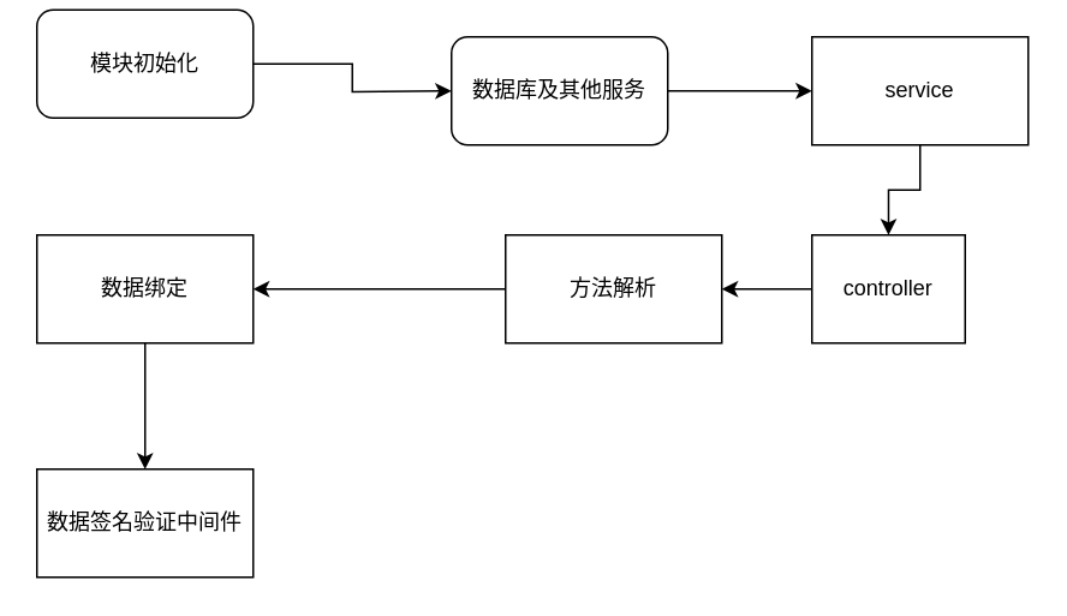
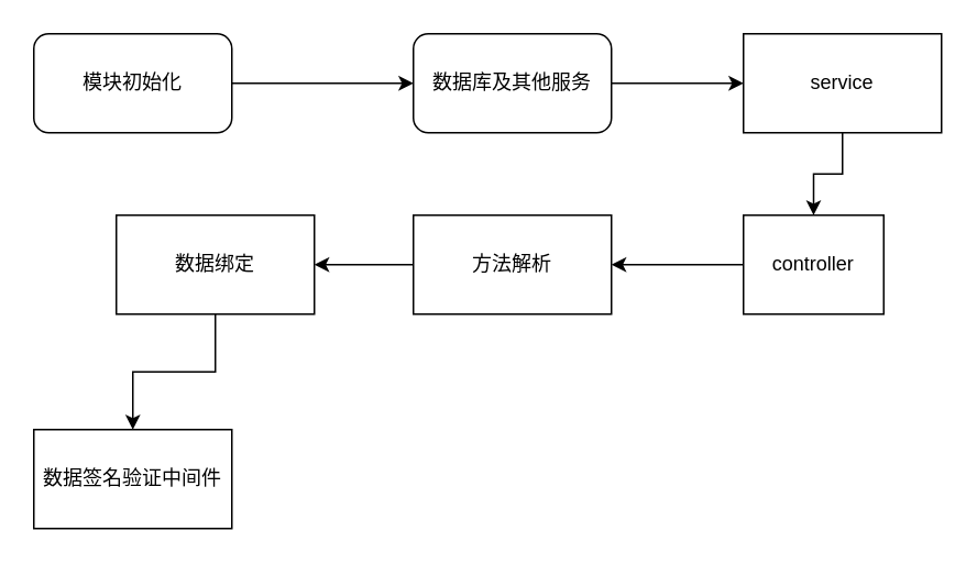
- <mxCell id="3" value="模块初始化" style="rounded=1;whiteSpace=wrap;html=1;" vertex="1" parent="1"><mxGeometry x="20" y="5" width="120" height="60" as="geometry" /></mxCell>
+ <mxCell id="3" value="模块初始化" style="rounded=1;whiteSpace=wrap;html=1;" vertex="1" parent="1"><mxGeometry x="20" y="20" width="120" height="60" as="geometry" /></mxCell>
- <mxCell id="13" value="数据绑定" style="rounded=0;whiteSpace=wrap;html=1;" vertex="1" parent="1"><mxGeometry x="20" y="130" width="120" height="60" as="geometry" /></mxCell>
+ <mxCell id="13" value="数据绑定" style="rounded=0;whiteSpace=wrap;html=1;" vertex="1" parent="1"><mxGeometry x="70" y="130" width="120" height="60" as="geometry" /></mxCell>
- <mxCell id="11" value="方法解析" style="rounded=0;whiteSpace=wrap;html=1;" vertex="1" parent="1"><mxGeometry x="280" y="130" width="120" height="60" as="geometry" /></mxCell>
+ <mxCell id="11" value="方法解析" style="rounded=0;whiteSpace=wrap;html=1;" vertex="1" parent="1"><mxGeometry x="250" y="130" width="120" height="60" as="geometry" /></mxCell>
